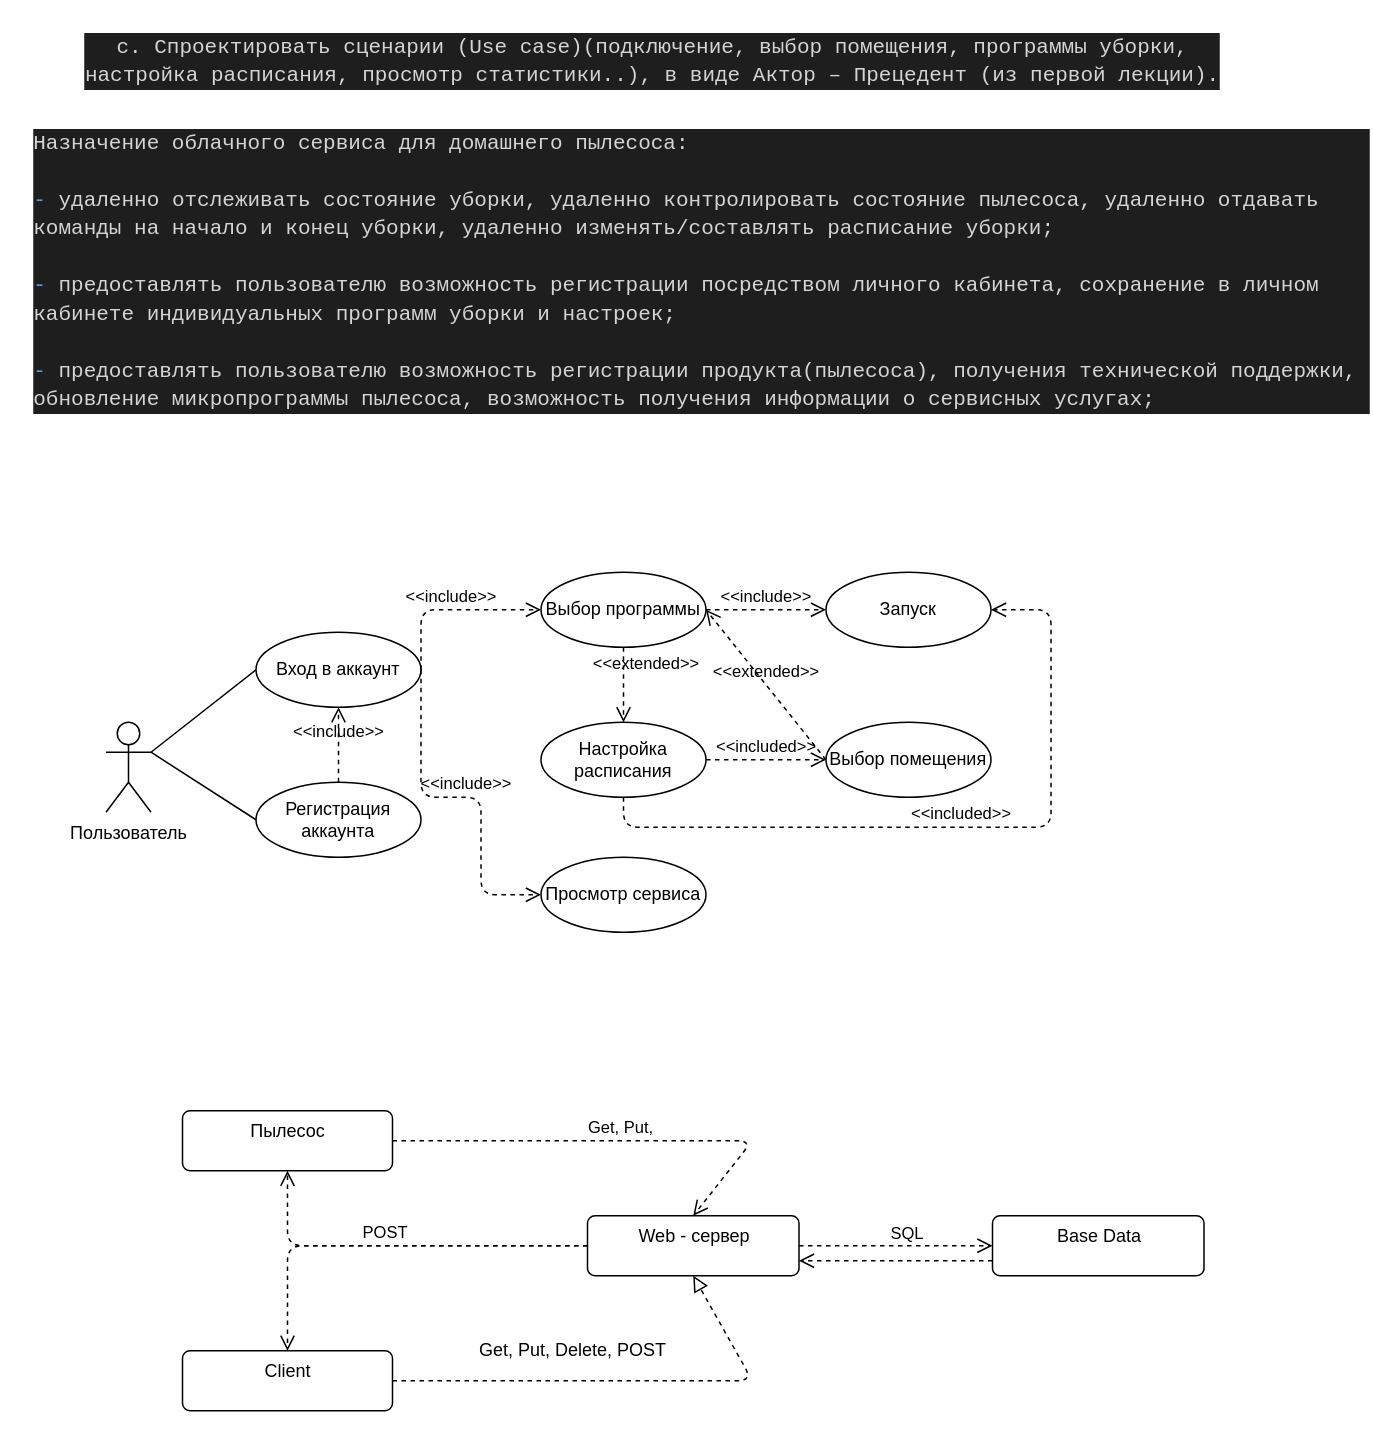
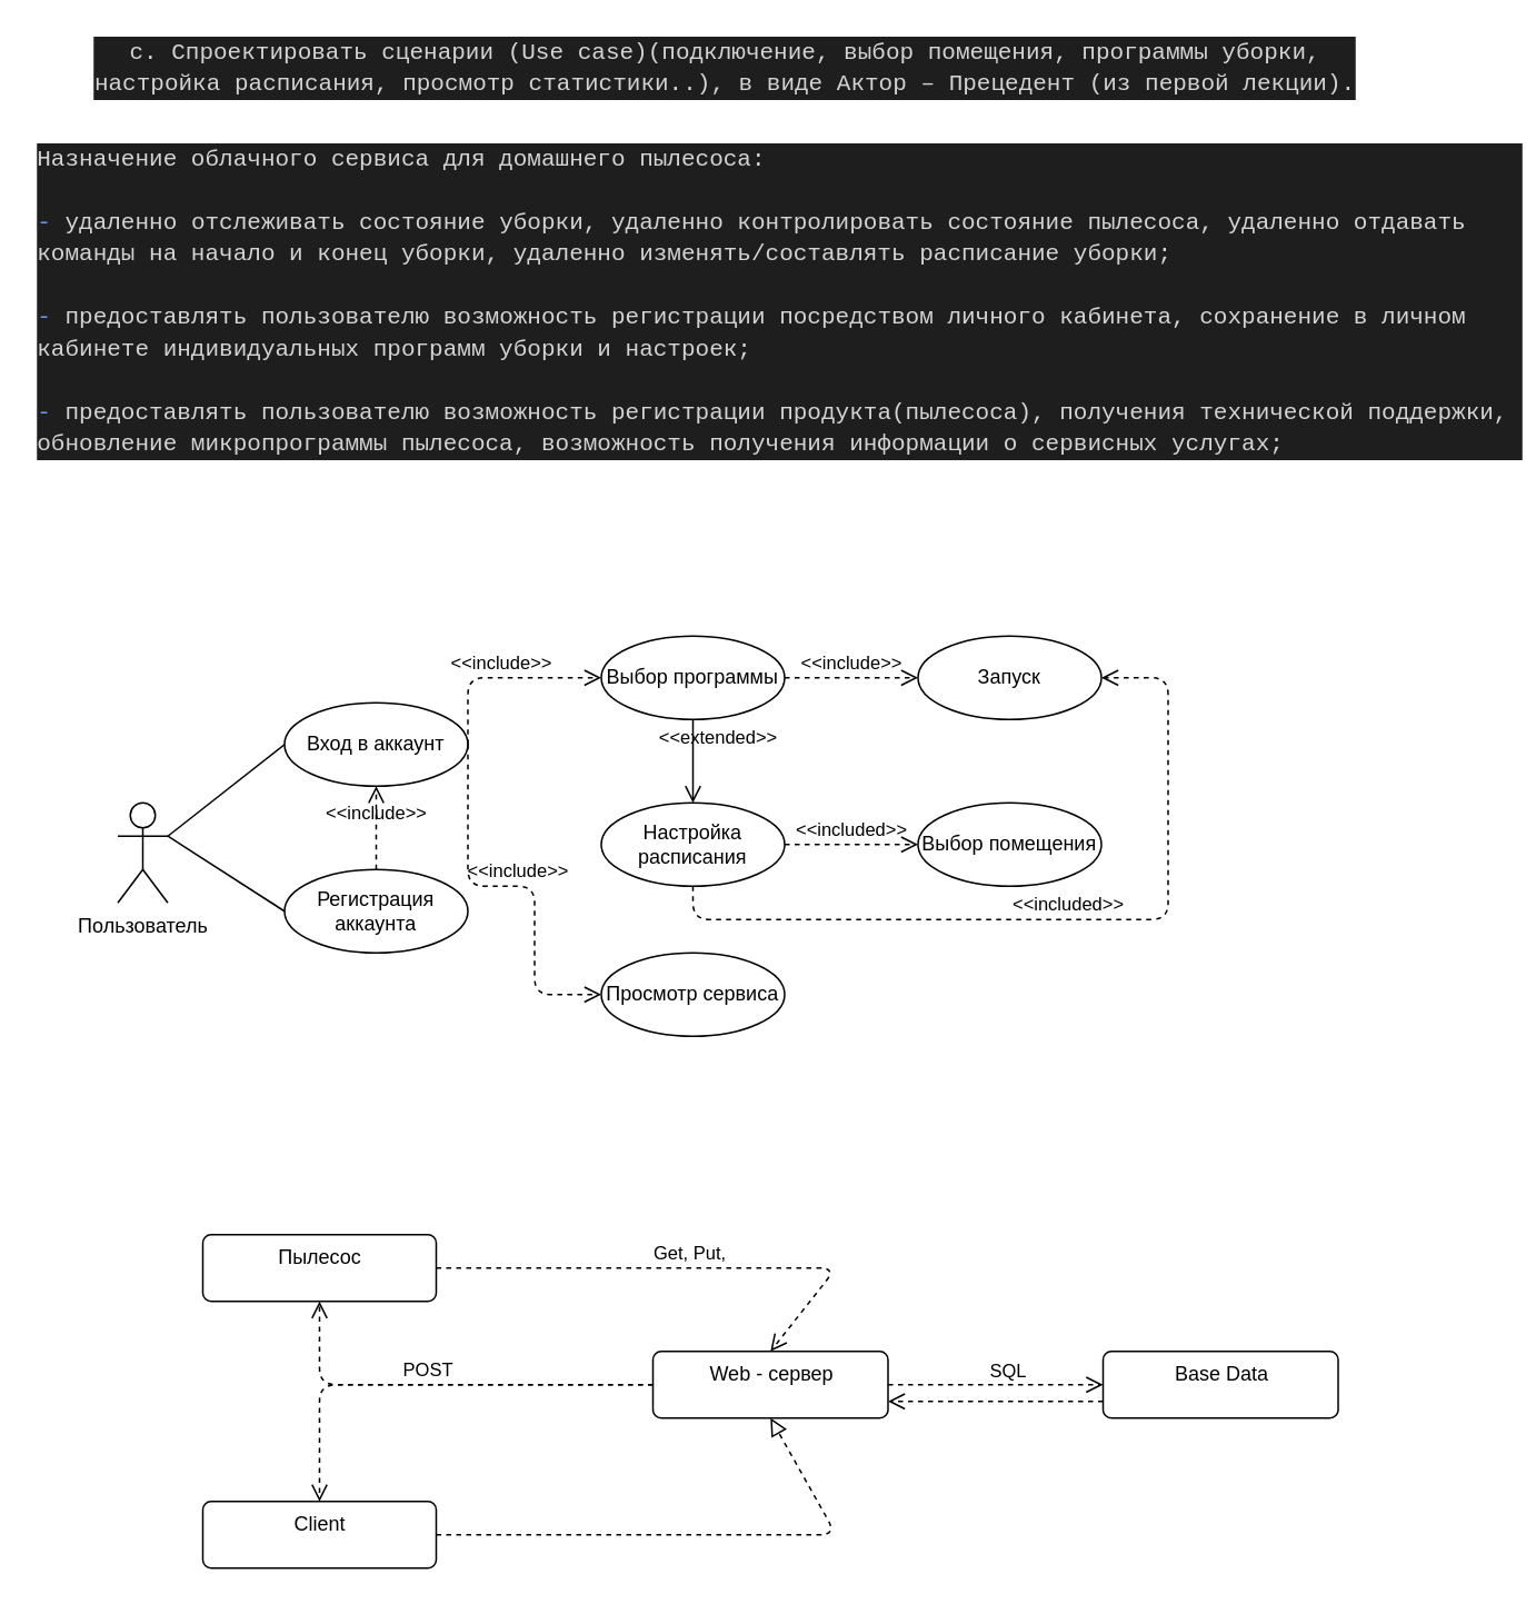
- <mxCell id="17" value="&amp;lt;&amp;lt;extended&amp;gt;&amp;gt;" style="endArrow=open;startArrow=none;endFill=0;startFill=0;endSize=8;html=1;verticalAlign=bottom;dashed=1;labelBackgroundColor=none;exitX=0.5;exitY=1;exitDx=0;exitDy=0;entryX=0.5;entryY=0;entryDx=0;entryDy=0;" edge="1" parent="1" source="5" target="7"><mxGeometry x="-0.2" y="15" width="160" relative="1" as="geometry"><mxPoint x="320" y="451" as="sourcePoint" /><mxPoint x="480" y="451" as="targetPoint" /><mxPoint as="offset" /></mxGeometry></mxCell>
+ <mxCell id="17" value="&amp;lt;&amp;lt;extended&amp;gt;&amp;gt;" style="endArrow=open;startArrow=none;endFill=0;startFill=0;endSize=8;html=1;verticalAlign=bottom;dashed=0;labelBackgroundColor=none;exitX=0.5;exitY=1;exitDx=0;exitDy=0;entryX=0.5;entryY=0;entryDx=0;entryDy=0;" edge="1" parent="1" source="5" target="7"><mxGeometry x="-0.2" y="15" width="160" relative="1" as="geometry"><mxPoint x="320" y="451" as="sourcePoint" /><mxPoint x="480" y="451" as="targetPoint" /><mxPoint as="offset" /></mxGeometry></mxCell>
- <mxCell id="18" value="&amp;lt;&amp;lt;extended&amp;gt;&amp;gt;" style="endArrow=open;startArrow=none;endFill=0;startFill=0;endSize=8;html=1;verticalAlign=bottom;dashed=1;labelBackgroundColor=none;exitX=0;exitY=0.5;exitDx=0;exitDy=0;entryX=1;entryY=0.5;entryDx=0;entryDy=0;" edge="1" parent="1" source="6" target="5"><mxGeometry width="160" relative="1" as="geometry"><mxPoint x="320" y="451" as="sourcePoint" /><mxPoint x="480" y="451" as="targetPoint" /><Array as="points" /></mxGeometry></mxCell>
- <mxCell id="26" value="Get, Put, Delete, POST" style="text;html=1;align=center;verticalAlign=middle;resizable=0;points=[];autosize=1;strokeColor=none;fillColor=none;" vertex="1" parent="1"><mxGeometry x="311" y="890" width="140" height="20" as="geometry" /></mxCell>
